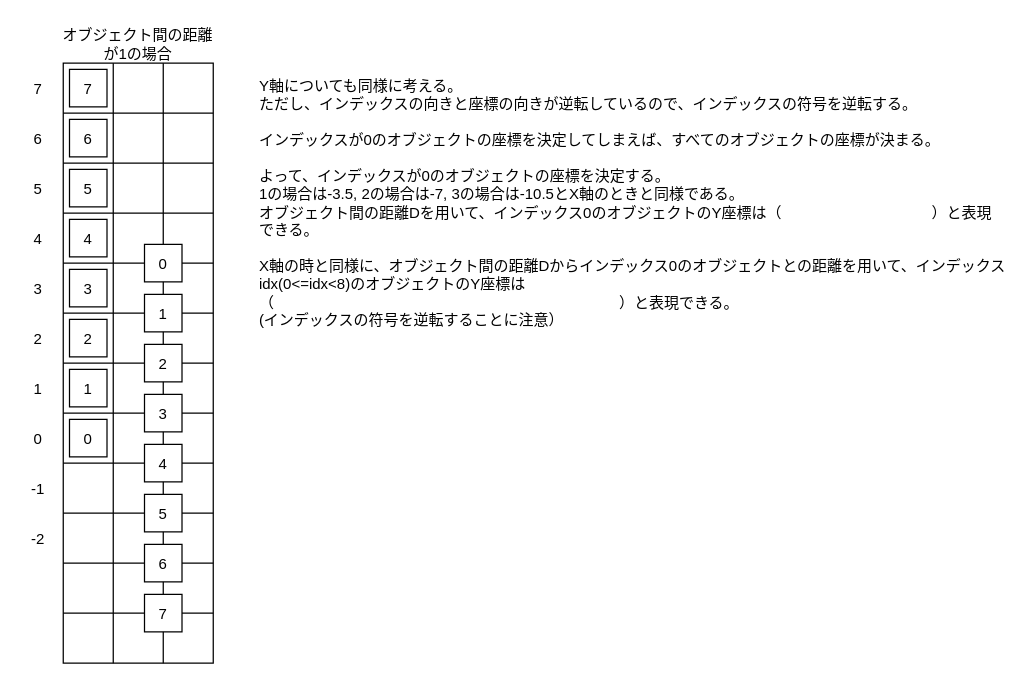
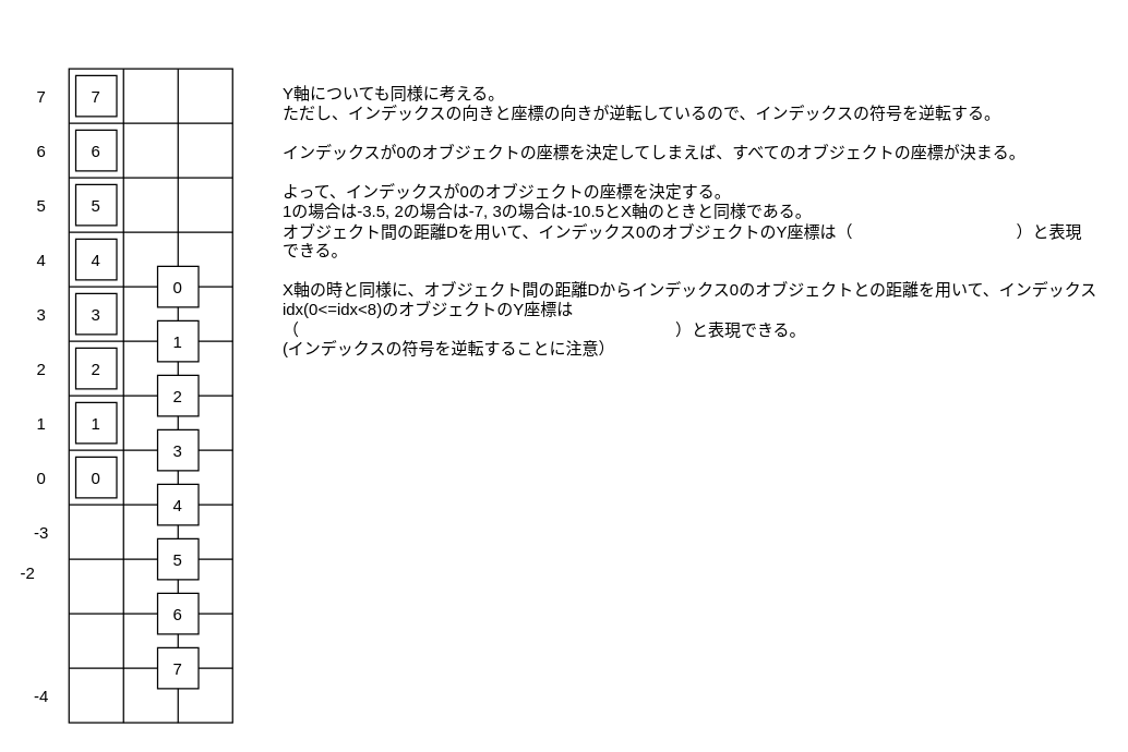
- <mxCell id="78" value="オブジェクト間の距離が1の場合" style="text;html=1;strokeColor=none;fillColor=none;align=center;verticalAlign=middle;whiteSpace=wrap;rounded=0;" parent="1" vertex="1"><mxGeometry x="46.25" y="20" width="127.5" height="30" as="geometry" /></mxCell>
- <mxCell id="75" value="-1" style="text;align=center;verticalAlign=middle;rounded=0;fillColor=none;strokeColor=none;aspect=fixed;" parent="1" vertex="1"><mxGeometry x="20" y="380" width="20" height="20" as="geometry" /></mxCell>
+ <mxCell id="75" value="-3" style="text;align=center;verticalAlign=middle;rounded=0;fillColor=none;strokeColor=none;aspect=fixed;" parent="1" vertex="1"><mxGeometry x="20" y="380" width="20" height="20" as="geometry" /></mxCell>
- <mxCell id="76" value="-2" style="text;align=center;verticalAlign=middle;rounded=0;fillColor=none;strokeColor=none;aspect=fixed;" parent="1" vertex="1"><mxGeometry x="20" y="420" width="20" height="20" as="geometry" /></mxCell>
+ <mxCell id="76" value="-2" style="text;align=center;verticalAlign=middle;rounded=0;fillColor=none;strokeColor=none;aspect=fixed;" parent="1" vertex="1"><mxGeometry x="10" y="410" width="20" height="20" as="geometry" /></mxCell>
+ <mxCell id="77" value="-4" style="text;align=center;verticalAlign=middle;rounded=0;fillColor=none;strokeColor=none;aspect=fixed;" parent="1" vertex="1"><mxGeometry x="20" y="500" width="20" height="20" as="geometry" /></mxCell>
